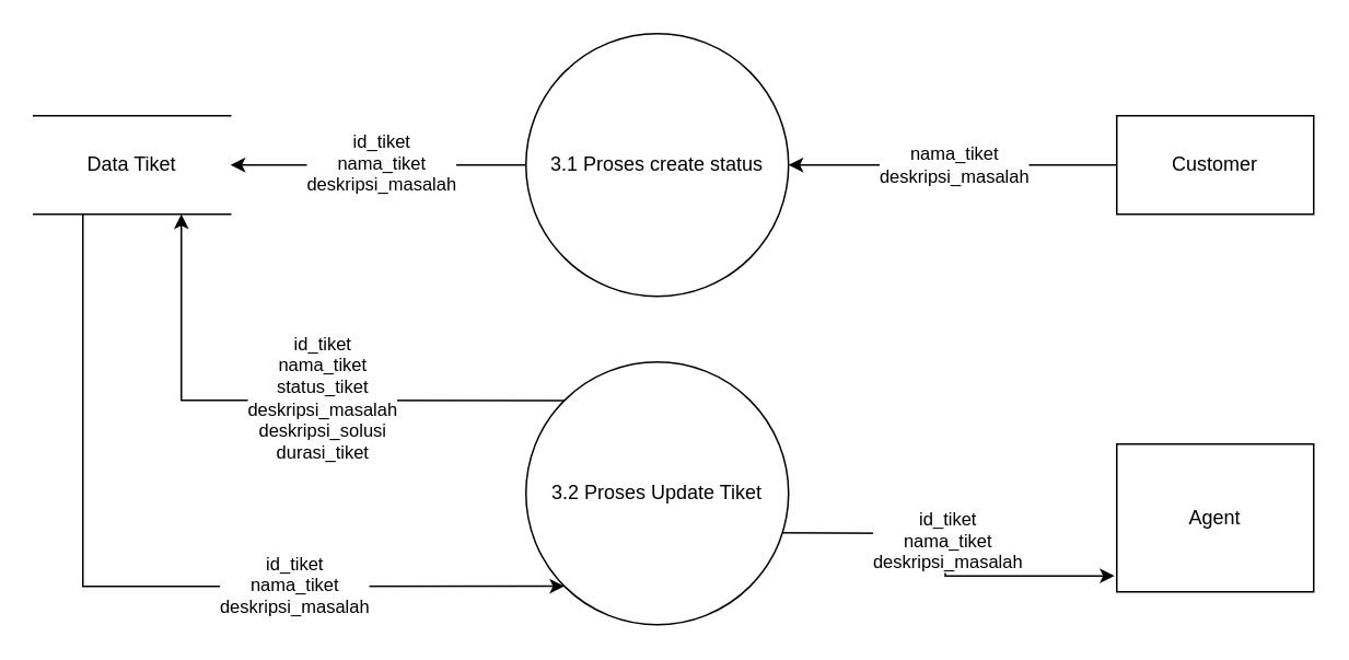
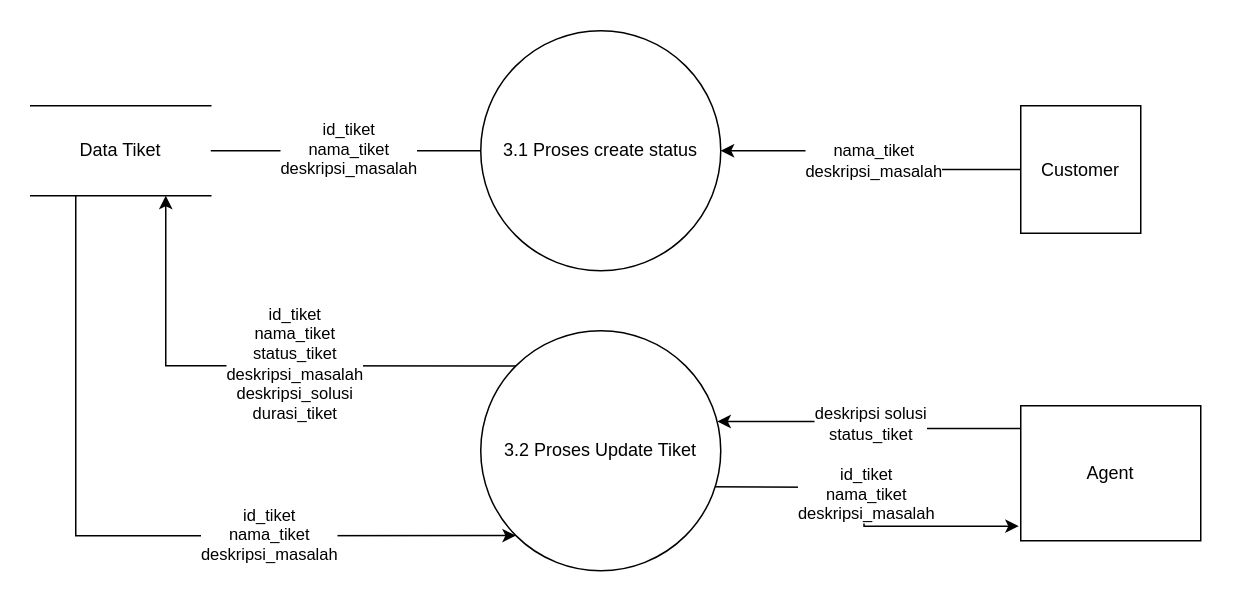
- <mxCell id="5" style="edgeStyle=orthogonalEdgeStyle;rounded=0;orthogonalLoop=1;jettySize=auto;html=1;exitX=0;exitY=0.5;exitDx=0;exitDy=0;entryX=1;entryY=0.5;entryDx=0;entryDy=0;" edge="1" parent="1" source="7" target="10"><mxGeometry relative="1" as="geometry" /></mxCell>
+ <mxCell id="5" style="edgeStyle=orthogonalEdgeStyle;rounded=0;orthogonalLoop=1;jettySize=auto;html=1;exitX=0;exitY=0.5;exitDx=0;exitDy=0;entryX=1;entryY=0.5;entryDx=0;entryDy=0;endArrow=none;" edge="1" parent="1" source="7" target="10"><mxGeometry relative="1" as="geometry" /></mxCell>
- <mxCell id="4" value="Customer" style="rounded=0;whiteSpace=wrap;html=1;" vertex="1" parent="1"><mxGeometry x="680" y="70" width="120" height="60" as="geometry" /></mxCell>
+ <mxCell id="4" value="Customer" style="rounded=0;whiteSpace=wrap;html=1;" vertex="1" parent="1"><mxGeometry x="680" y="70" width="80" height="85" as="geometry" /></mxCell>
+ <mxCell id="16" style="edgeStyle=orthogonalEdgeStyle;rounded=0;orthogonalLoop=1;jettySize=auto;html=1;exitX=0;exitY=0.169;exitDx=0;exitDy=0;entryX=0.986;entryY=0.378;entryDx=0;entryDy=0;entryPerimeter=0;exitPerimeter=0;" edge="1" parent="1" source="18" target="15"><mxGeometry relative="1" as="geometry" /></mxCell>
+ <mxCell id="17" value="&lt;div&gt;deskripsi solusi&lt;/div&gt;&lt;div&gt;status_tiket&lt;br&gt;&lt;/div&gt;" style="edgeLabel;html=1;align=center;verticalAlign=middle;resizable=0;points=[];" vertex="1" connectable="0" parent="16"><mxGeometry x="0.019" y="1" relative="1" as="geometry"><mxPoint as="offset" /></mxGeometry></mxCell>
